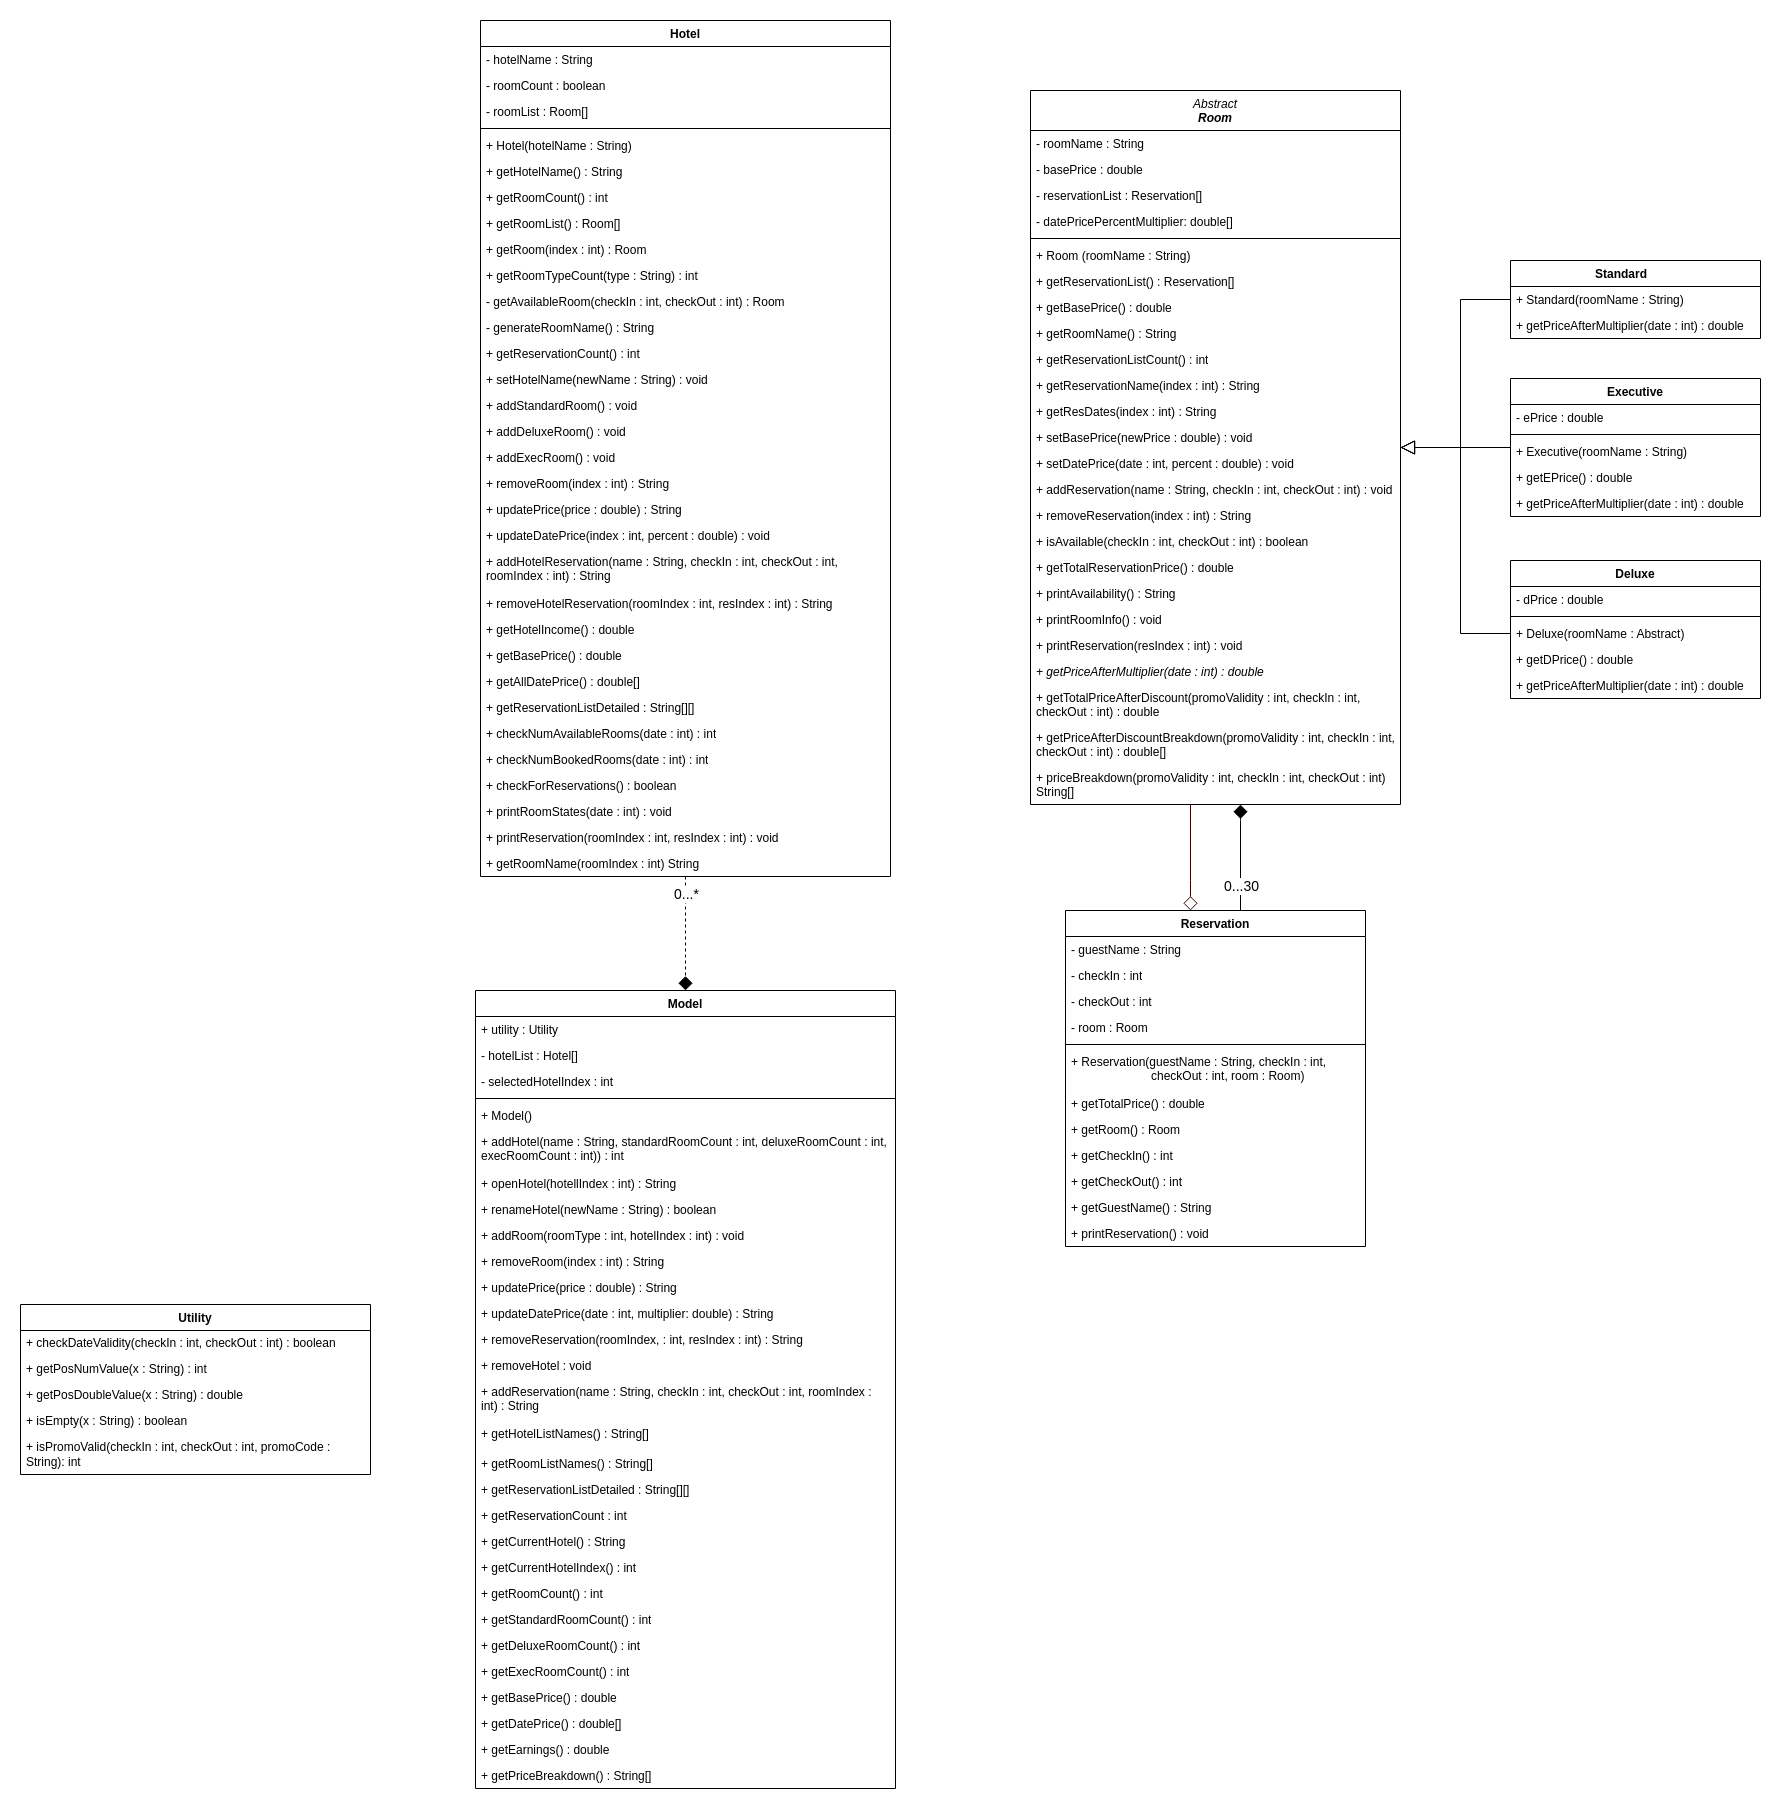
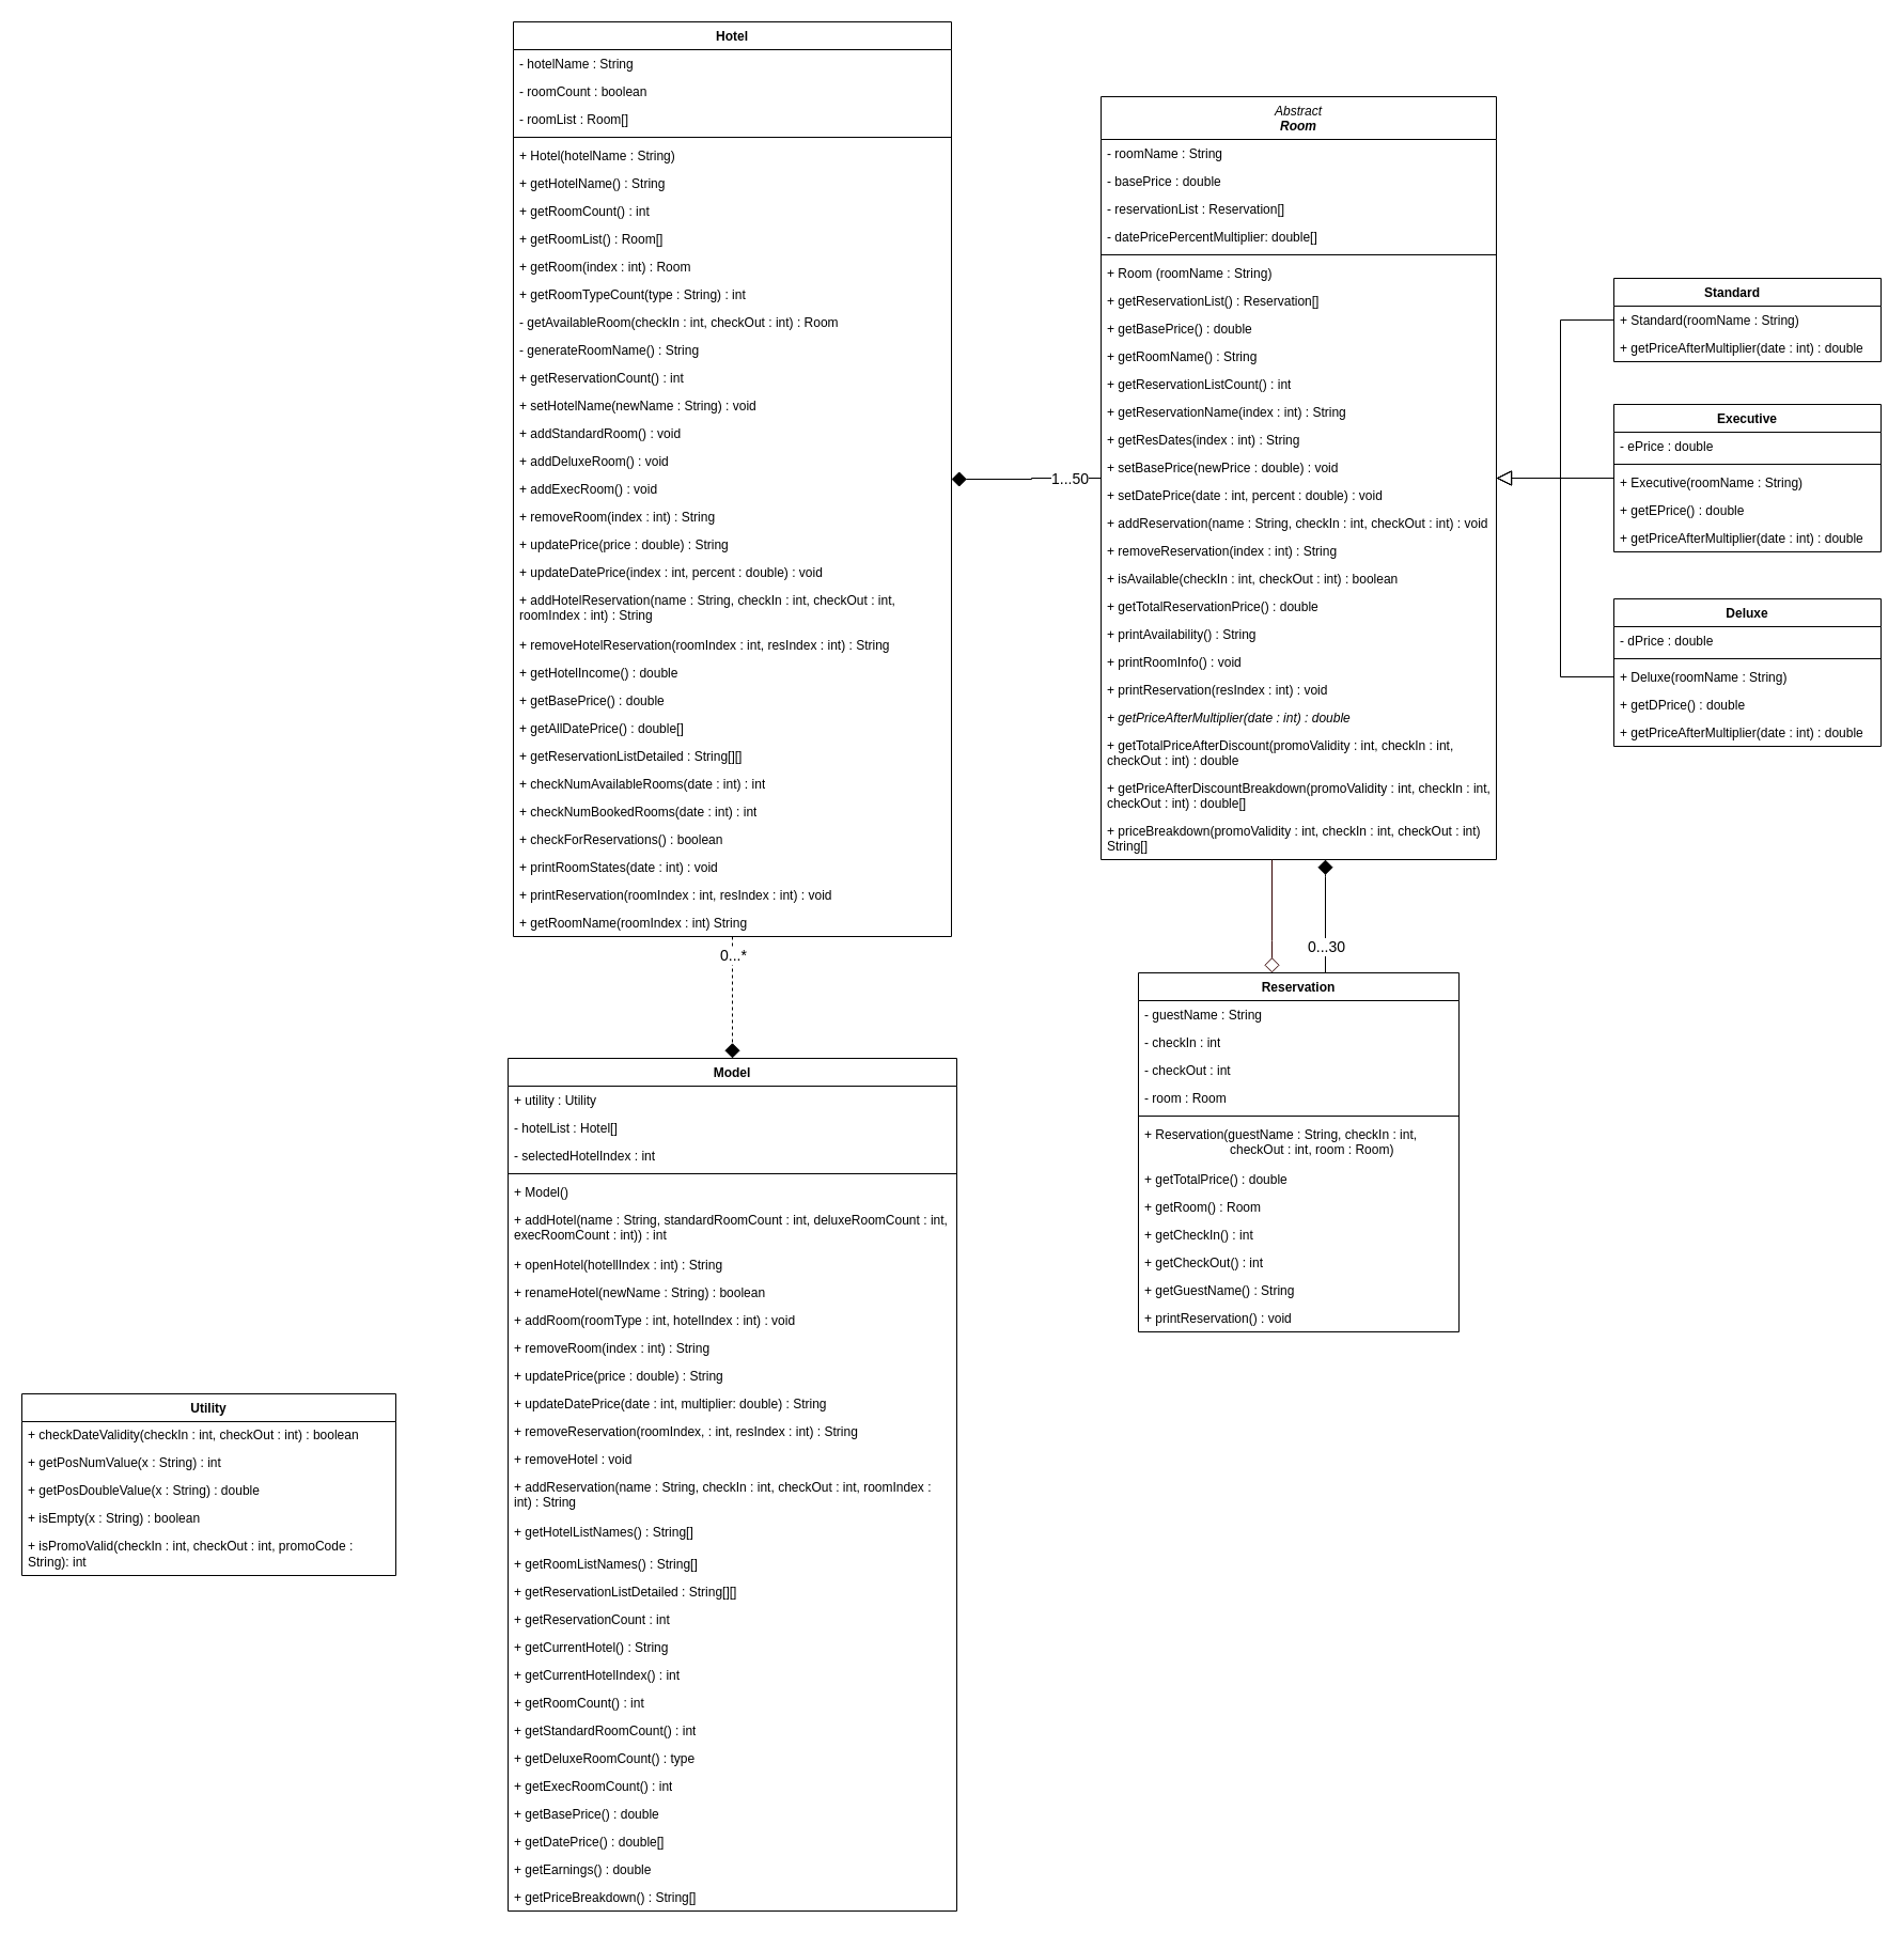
+ <mxCell id="115" style="edgeStyle=orthogonalEdgeStyle;rounded=0;orthogonalLoop=1;jettySize=auto;html=1;endSize=12;endArrow=diamond;endFill=1;" parent="1" source="35" target="2" edge="1"><mxGeometry relative="1" as="geometry"><mxPoint x="1185" y="920" as="sourcePoint" /><mxPoint x="1185" y="838" as="targetPoint" /><Array as="points" /></mxGeometry></mxCell>
+ <mxCell id="116" value="1...50" style="edgeLabel;html=1;align=center;verticalAlign=middle;resizable=0;points=[];fontSize=14;" parent="115" connectable="0" vertex="1"><mxGeometry x="-0.815" y="2" relative="1" as="geometry"><mxPoint x="-17" y="-2" as="offset" /></mxGeometry></mxCell>
- <mxCell id="131" value="+ Deluxe(roomName : Abstract)" style="text;strokeColor=none;fillColor=none;align=left;verticalAlign=top;spacingLeft=4;spacingRight=4;overflow=hidden;rotatable=0;points=[[0,0.5],[1,0.5]];portConstraint=eastwest;whiteSpace=wrap;html=1;" vertex="1" parent="128"><mxGeometry y="60" width="250" height="26" as="geometry" /></mxCell>
+ <mxCell id="131" value="+ Deluxe(roomName : String)" style="text;strokeColor=none;fillColor=none;align=left;verticalAlign=top;spacingLeft=4;spacingRight=4;overflow=hidden;rotatable=0;points=[[0,0.5],[1,0.5]];portConstraint=eastwest;whiteSpace=wrap;html=1;" vertex="1" parent="128"><mxGeometry y="60" width="250" height="26" as="geometry" /></mxCell>
- <mxCell id="104" value="+ getDeluxeRoomCount() : int" style="text;strokeColor=none;fillColor=none;align=left;verticalAlign=top;spacingLeft=4;spacingRight=4;overflow=hidden;rotatable=0;points=[[0,0.5],[1,0.5]];portConstraint=eastwest;whiteSpace=wrap;html=1;" parent="80" vertex="1"><mxGeometry y="642" width="420" height="26" as="geometry" /></mxCell>
+ <mxCell id="104" value="+ getDeluxeRoomCount() : type" style="text;strokeColor=none;fillColor=none;align=left;verticalAlign=top;spacingLeft=4;spacingRight=4;overflow=hidden;rotatable=0;points=[[0,0.5],[1,0.5]];portConstraint=eastwest;whiteSpace=wrap;html=1;" parent="80" vertex="1"><mxGeometry y="642" width="420" height="26" as="geometry" /></mxCell>
